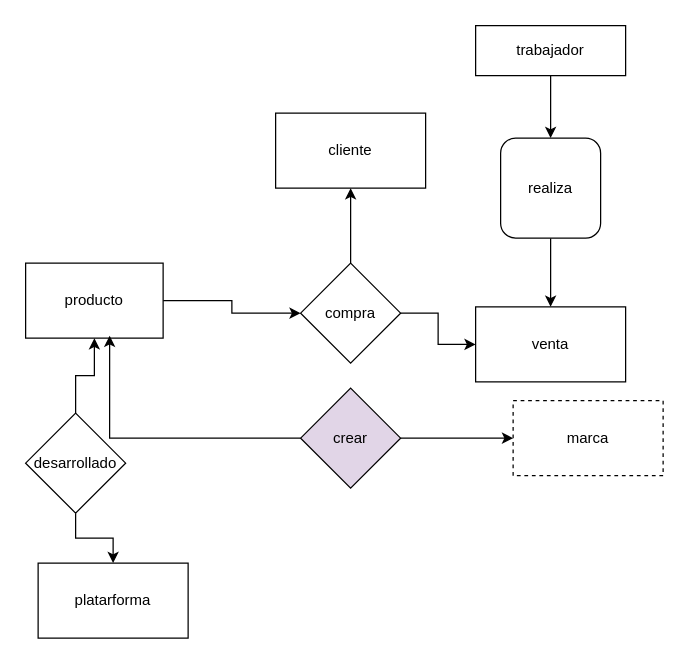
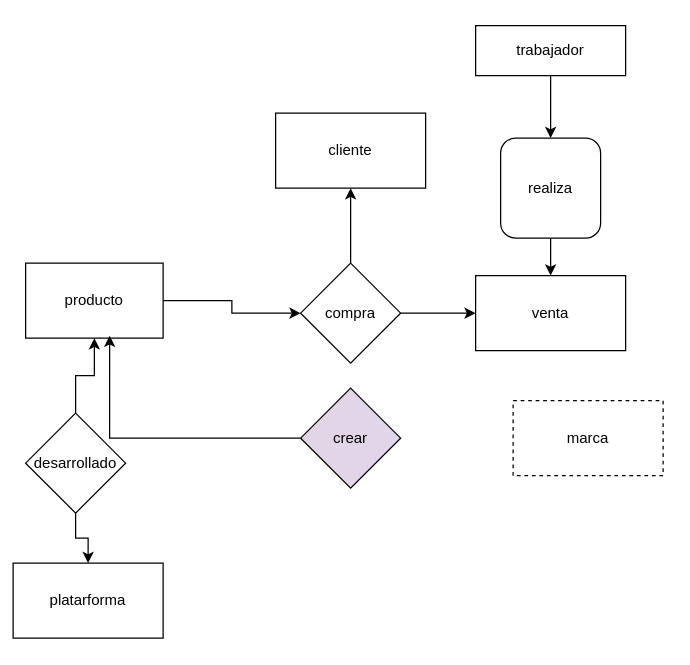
- <mxCell id="7" value="venta" style="rounded=0;whiteSpace=wrap;html=1;" vertex="1" parent="1"><mxGeometry x="380" y="245" width="120" height="60" as="geometry" /></mxCell>
+ <mxCell id="7" value="venta" style="rounded=0;whiteSpace=wrap;html=1;" vertex="1" parent="1"><mxGeometry x="380" y="220" width="120" height="60" as="geometry" /></mxCell>
- <mxCell id="18" value="" style="edgeStyle=orthogonalEdgeStyle;rounded=0;orthogonalLoop=1;jettySize=auto;html=1;" edge="1" parent="1" source="19" target="9"><mxGeometry relative="1" as="geometry" /></mxCell>
- <mxCell id="8" value="platarforma" style="rounded=0;whiteSpace=wrap;html=1;" vertex="1" parent="1"><mxGeometry x="30" y="450" width="120" height="60" as="geometry" /></mxCell>
+ <mxCell id="8" value="platarforma" style="rounded=0;whiteSpace=wrap;html=1;" vertex="1" parent="1"><mxGeometry x="10" y="450" width="120" height="60" as="geometry" /></mxCell>
